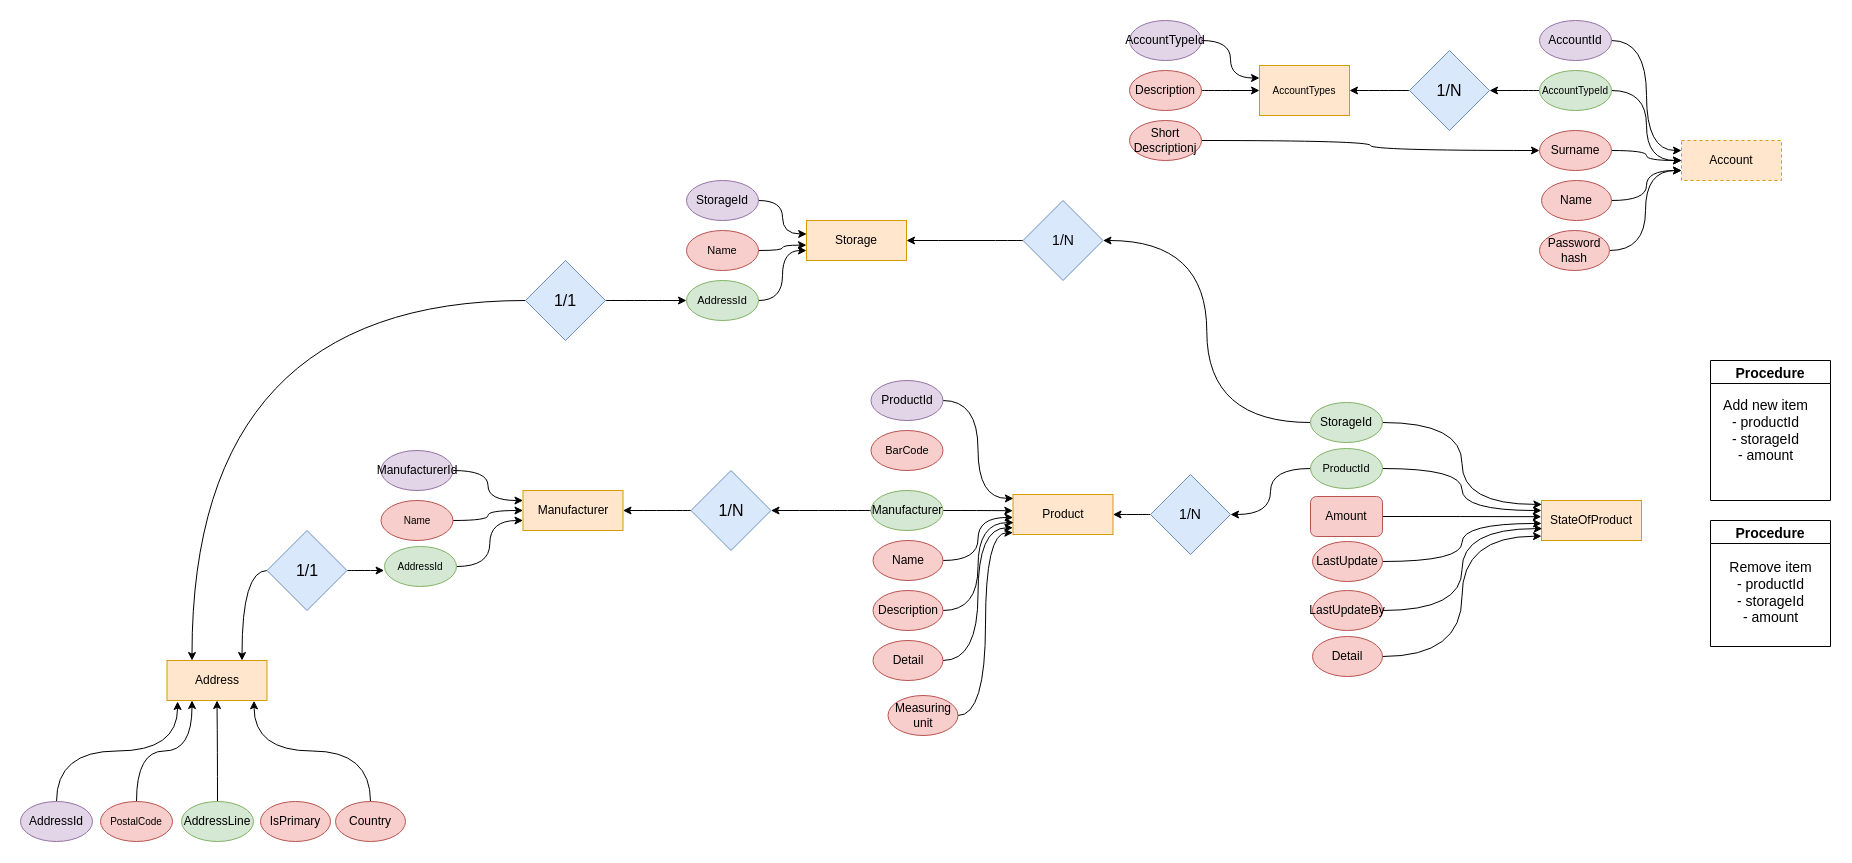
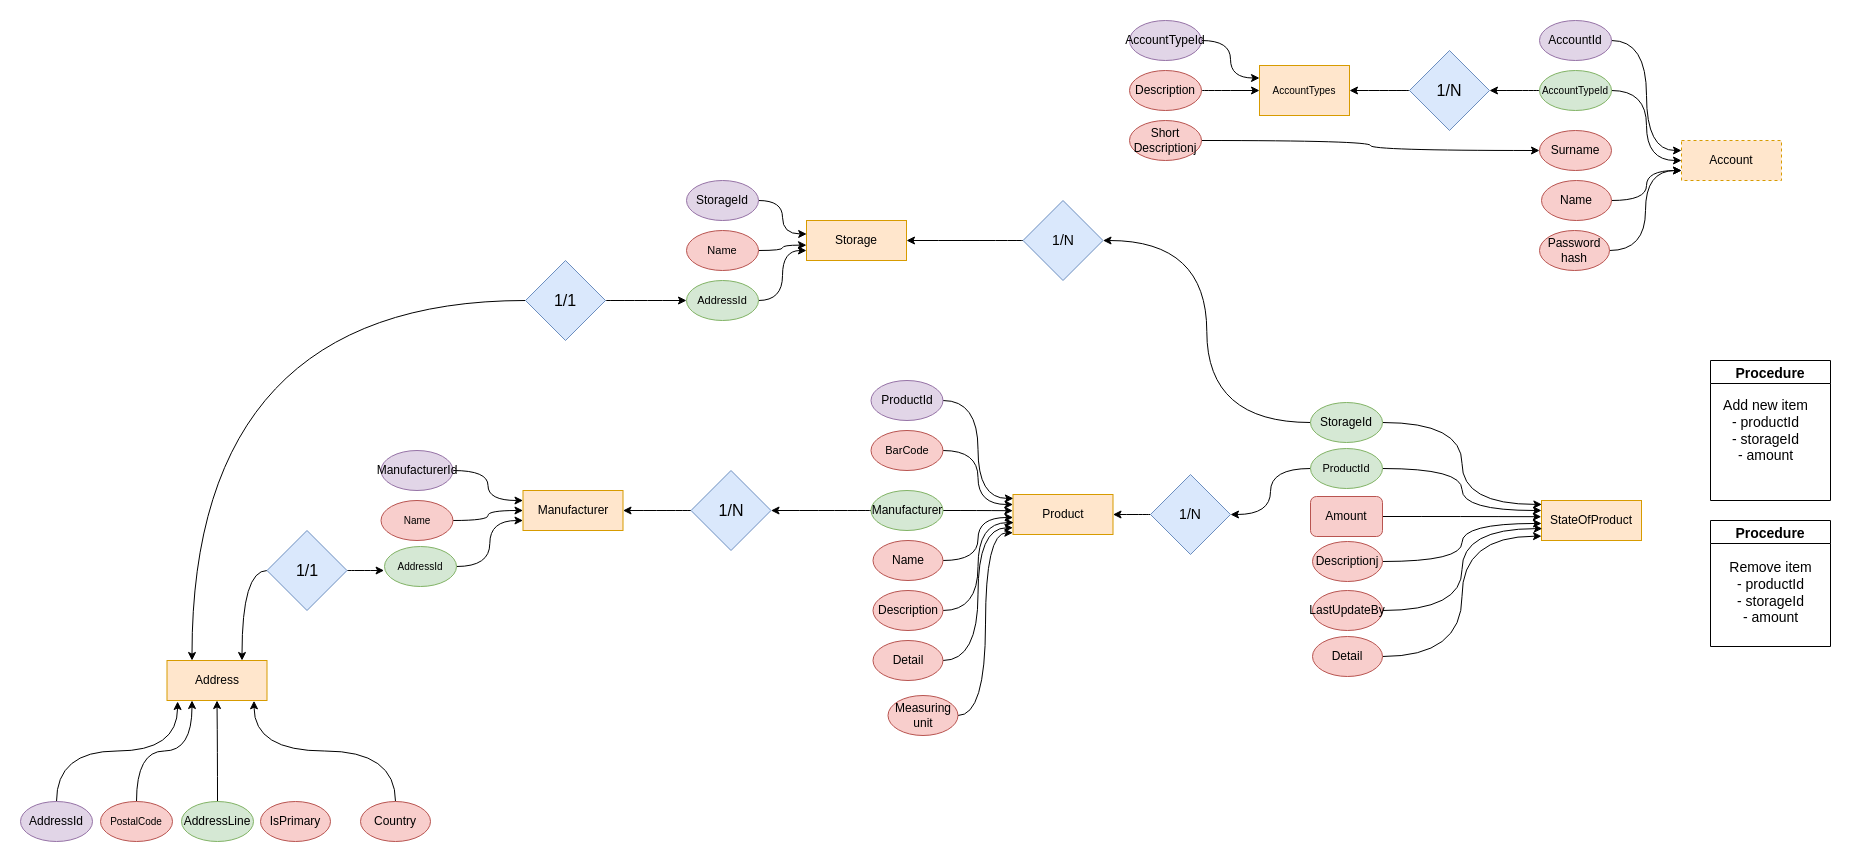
- <mxCell id="5" style="edgeStyle=orthogonalEdgeStyle;curved=1;orthogonalLoop=1;jettySize=auto;html=1;exitX=1;exitY=0.5;exitDx=0;exitDy=0;entryX=0;entryY=0.5;entryDx=0;entryDy=0;fontSize=10;" edge="1" parent="1" source="6" target="2"><mxGeometry relative="1" as="geometry" /></mxCell>
+ <mxCell id="31" style="edgeStyle=orthogonalEdgeStyle;curved=1;orthogonalLoop=1;jettySize=auto;html=1;exitX=1;exitY=0.5;exitDx=0;exitDy=0;entryX=0;entryY=0.25;entryDx=0;entryDy=0;fontSize=16;" edge="1" parent="1" source="32" target="23"><mxGeometry relative="1" as="geometry" /></mxCell>
- <mxCell id="64" value="LastUpdate" style="ellipse;whiteSpace=wrap;html=1;fillColor=#f8cecc;strokeColor=#b85450;" vertex="1" parent="1"><mxGeometry x="1312" y="541" width="70" height="40" as="geometry" /></mxCell>
+ <mxCell id="64" value="Descriptionj" style="ellipse;whiteSpace=wrap;html=1;fillColor=#f8cecc;strokeColor=#b85450;" vertex="1" parent="1"><mxGeometry x="1312" y="541" width="70" height="40" as="geometry" /></mxCell>
- <mxCell id="50" value="Country" style="ellipse;whiteSpace=wrap;html=1;fillColor=#f8cecc;strokeColor=#b85450;direction=east;" vertex="1" parent="1"><mxGeometry x="335" y="801" width="70" height="40" as="geometry" /></mxCell>
+ <mxCell id="50" value="Country" style="ellipse;whiteSpace=wrap;html=1;fillColor=#f8cecc;strokeColor=#b85450;direction=east;" vertex="1" parent="1"><mxGeometry x="360" y="801" width="70" height="40" as="geometry" /></mxCell>
